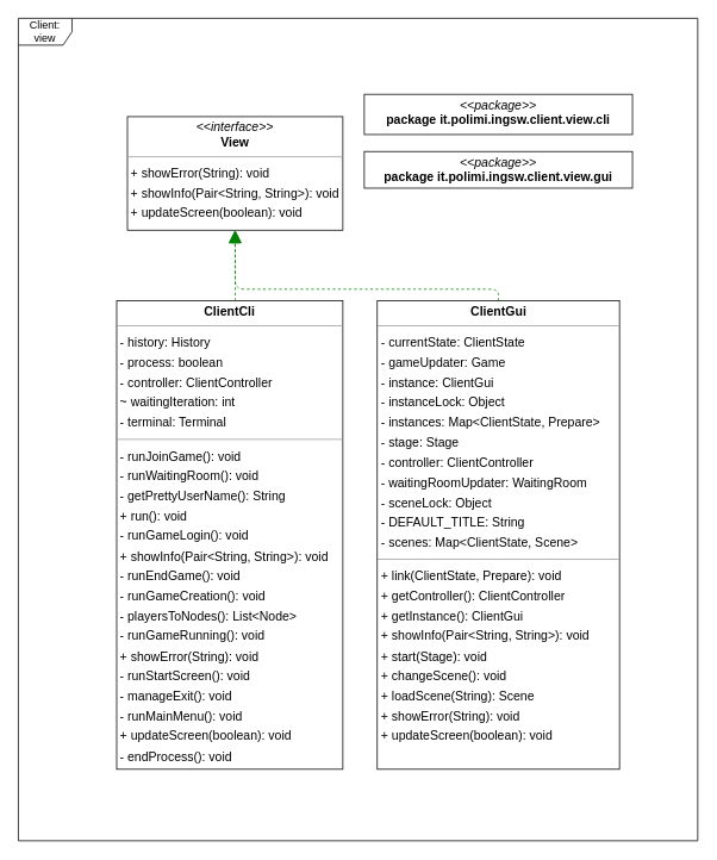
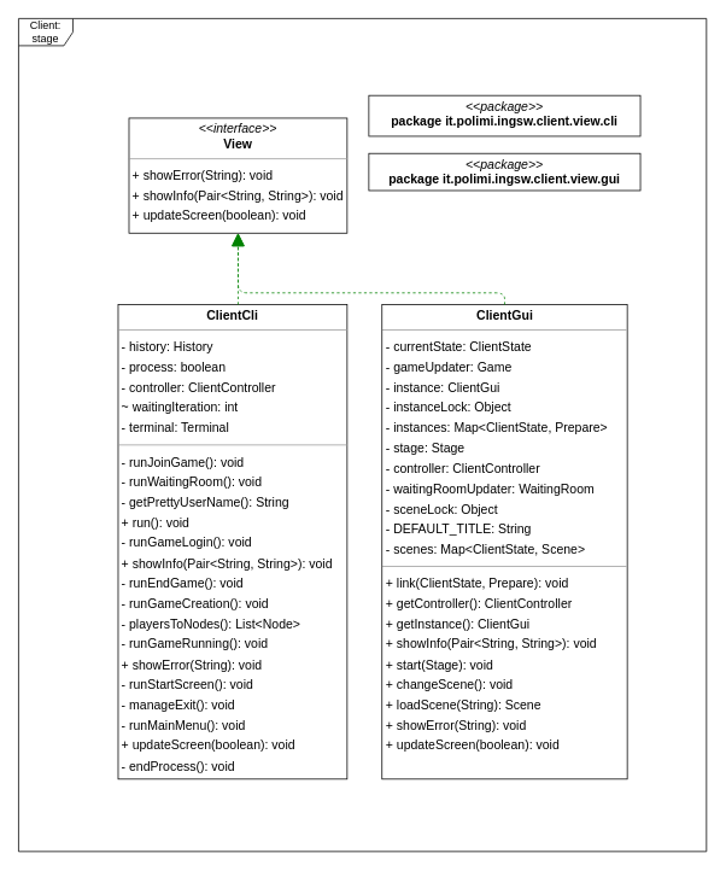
- <mxCell id="2" value="Client: view" style="shape=umlFrame;whiteSpace=wrap;html=1;" vertex="1" parent="1"><mxGeometry x="20" y="20" width="760" height="920" as="geometry" /></mxCell>
+ <mxCell id="2" value="Client: stage" style="shape=umlFrame;whiteSpace=wrap;html=1;" vertex="1" parent="1"><mxGeometry x="20" y="20" width="760" height="920" as="geometry" /></mxCell>
